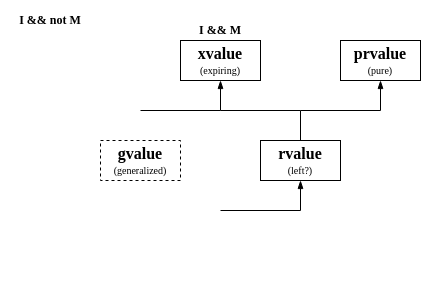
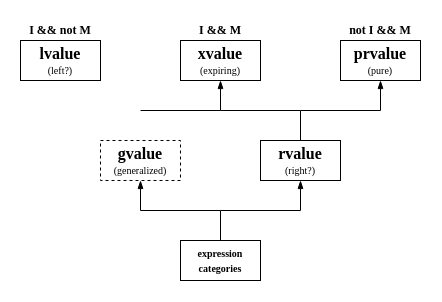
- <mxCell id="10" value="&lt;font size=&quot;1&quot; face=&quot;Verdana&quot;&gt;&lt;b style=&quot;font-size: 12px;&quot;&gt;I &amp;amp;&amp;amp; not M&lt;/b&gt;&lt;/font&gt;" style="text;html=1;strokeColor=none;fillColor=none;align=center;verticalAlign=middle;whiteSpace=wrap;rounded=0;" parent="1" vertex="1"><mxGeometry x="10" y="10" width="80" height="20" as="geometry" /></mxCell>
+ <mxCell id="10" value="&lt;font size=&quot;1&quot; face=&quot;Verdana&quot;&gt;&lt;b style=&quot;font-size: 12px;&quot;&gt;I &amp;amp;&amp;amp; not M&lt;/b&gt;&lt;/font&gt;" style="text;html=1;strokeColor=none;fillColor=none;align=center;verticalAlign=middle;whiteSpace=wrap;rounded=0;" parent="1" vertex="1"><mxGeometry x="20" y="20" width="80" height="20" as="geometry" /></mxCell>
+ <mxCell id="11" value="&lt;font size=&quot;1&quot; face=&quot;Verdana&quot;&gt;&lt;b style=&quot;font-size: 12px;&quot;&gt;not I &amp;amp;&amp;amp; M&lt;/b&gt;&lt;/font&gt;" style="text;html=1;strokeColor=none;fillColor=none;align=center;verticalAlign=middle;whiteSpace=wrap;rounded=0;" parent="1" vertex="1"><mxGeometry x="340" y="20" width="80" height="20" as="geometry" /></mxCell>
+ <mxCell id="9" value="&lt;font style=&quot;&quot; face=&quot;Verdana&quot;&gt;&lt;span style=&quot;font-size: 16px; font-weight: bold;&quot;&gt;lvalue&lt;/span&gt;&lt;br&gt;&lt;font style=&quot;font-size: 10px;&quot;&gt;(left?)&lt;/font&gt;&lt;br&gt;&lt;/font&gt;" style="rounded=0;whiteSpace=wrap;html=1;" parent="1" vertex="1"><mxGeometry x="20" y="40" width="80" height="40" as="geometry" /></mxCell>
- <mxCell id="5" value="&lt;font style=&quot;&quot; face=&quot;Verdana&quot;&gt;&lt;span style=&quot;font-size: 16px; font-weight: bold;&quot;&gt;rvalue&lt;/span&gt;&lt;br&gt;&lt;font style=&quot;font-size: 10px;&quot;&gt;(left?)&lt;/font&gt;&lt;br&gt;&lt;/font&gt;" style="rounded=0;whiteSpace=wrap;html=1;" parent="1" vertex="1"><mxGeometry x="260" y="140" width="80" height="40" as="geometry" /></mxCell>
+ <mxCell id="5" value="&lt;font style=&quot;&quot; face=&quot;Verdana&quot;&gt;&lt;span style=&quot;font-size: 16px; font-weight: bold;&quot;&gt;rvalue&lt;/span&gt;&lt;br&gt;&lt;font style=&quot;font-size: 10px;&quot;&gt;(right?)&lt;/font&gt;&lt;br&gt;&lt;/font&gt;" style="rounded=0;whiteSpace=wrap;html=1;" parent="1" vertex="1"><mxGeometry x="260" y="140" width="80" height="40" as="geometry" /></mxCell>
+ <mxCell id="13" value="" style="endArrow=blockThin;html=1;rounded=0;exitX=0.5;exitY=0;exitDx=0;exitDy=0;entryX=0.5;entryY=1;entryDx=0;entryDy=0;endFill=1;" parent="1" source="12" target="4" edge="1"><mxGeometry width="50" height="50" relative="1" as="geometry"><mxPoint x="190" y="230" as="sourcePoint" /><mxPoint x="240" y="180" as="targetPoint" /><Array as="points"><mxPoint x="220" y="210" /><mxPoint x="140" y="210" /></Array></mxGeometry></mxCell>
+ <mxCell id="12" value="&lt;font size=&quot;1&quot; face=&quot;Verdana&quot;&gt;&lt;b style=&quot;&quot;&gt;expression&lt;br&gt;categories&lt;br&gt;&lt;/b&gt;&lt;/font&gt;" style="rounded=0;whiteSpace=wrap;html=1;" parent="1" vertex="1"><mxGeometry x="180" y="240" width="80" height="40" as="geometry" /></mxCell>
